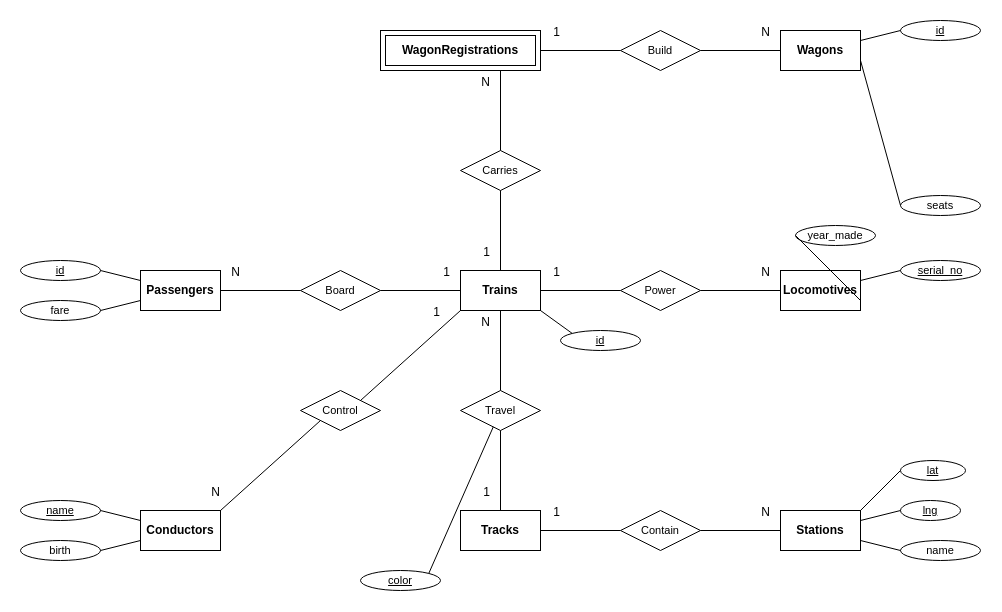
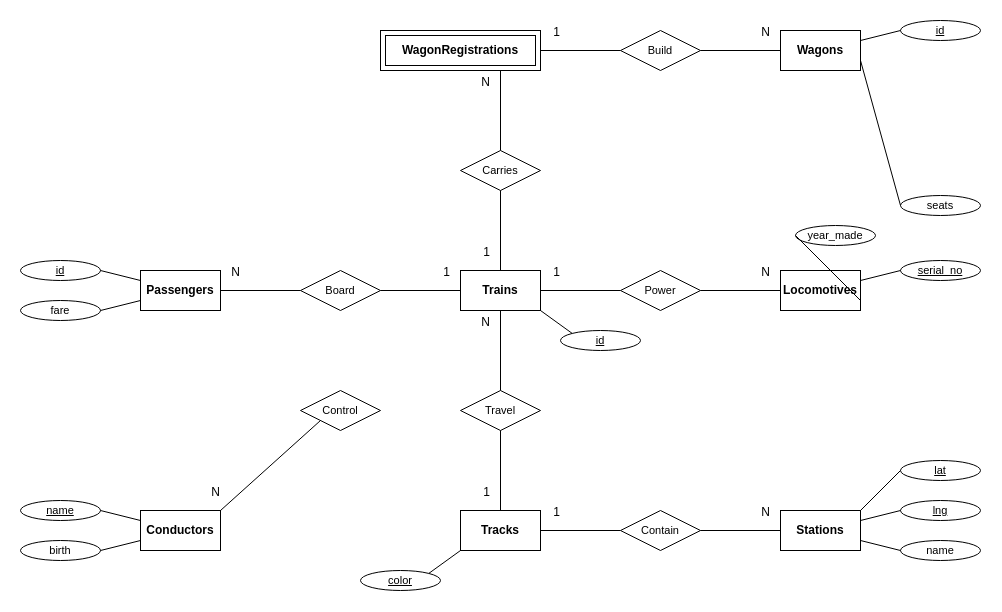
- <mxCell id="14" value="" style="endArrow=none;html=1;rounded=0;exitX=1;exitY=0;exitDx=0;exitDy=0;entryX=0;entryY=1;entryDx=0;entryDy=0;" parent="1" source="13" target="44" edge="1"><mxGeometry relative="1" as="geometry"><mxPoint x="390" y="300" as="sourcePoint" /><mxPoint x="450" y="340" as="targetPoint" /></mxGeometry></mxCell>
- <mxCell id="15" value="1" style="resizable=0;html=1;align=right;verticalAlign=bottom;" parent="14" connectable="0" vertex="1"><mxGeometry x="1" relative="1" as="geometry"><mxPoint x="-20" y="10" as="offset" /></mxGeometry></mxCell>
- <mxCell id="47" value="lat" style="ellipse;whiteSpace=wrap;html=1;align=center;fontSize=11;fontStyle=4" parent="1" vertex="1"><mxGeometry x="900" y="460" width="65" height="20" as="geometry" /></mxCell>
+ <mxCell id="47" value="lat" style="ellipse;whiteSpace=wrap;html=1;align=center;fontSize=11;fontStyle=4" parent="1" vertex="1"><mxGeometry x="900" y="460" width="80" height="20" as="geometry" /></mxCell>
- <mxCell id="46" value="" style="endArrow=none;html=1;rounded=0;fontSize=11;exitX=1;exitY=0;exitDx=0;exitDy=0;" parent="1" source="45" target="20" edge="1"><mxGeometry relative="1" as="geometry"><mxPoint x="480" y="430" as="sourcePoint" /><mxPoint x="640" y="430" as="targetPoint" /></mxGeometry></mxCell>
+ <mxCell id="46" value="" style="endArrow=none;html=1;rounded=0;fontSize=11;exitX=1;exitY=0;exitDx=0;exitDy=0;entryX=0;entryY=1;entryDx=0;entryDy=0;" parent="1" source="45" target="5" edge="1"><mxGeometry relative="1" as="geometry"><mxPoint x="480" y="430" as="sourcePoint" /><mxPoint x="640" y="430" as="targetPoint" /></mxGeometry></mxCell>
- <mxCell id="48" value="lng" style="ellipse;whiteSpace=wrap;html=1;align=center;fontSize=11;fontStyle=4" parent="1" vertex="1"><mxGeometry x="900" y="500" width="60" height="20" as="geometry" /></mxCell>
+ <mxCell id="48" value="lng" style="ellipse;whiteSpace=wrap;html=1;align=center;fontSize=11;fontStyle=4" parent="1" vertex="1"><mxGeometry x="900" y="500" width="80" height="20" as="geometry" /></mxCell>
